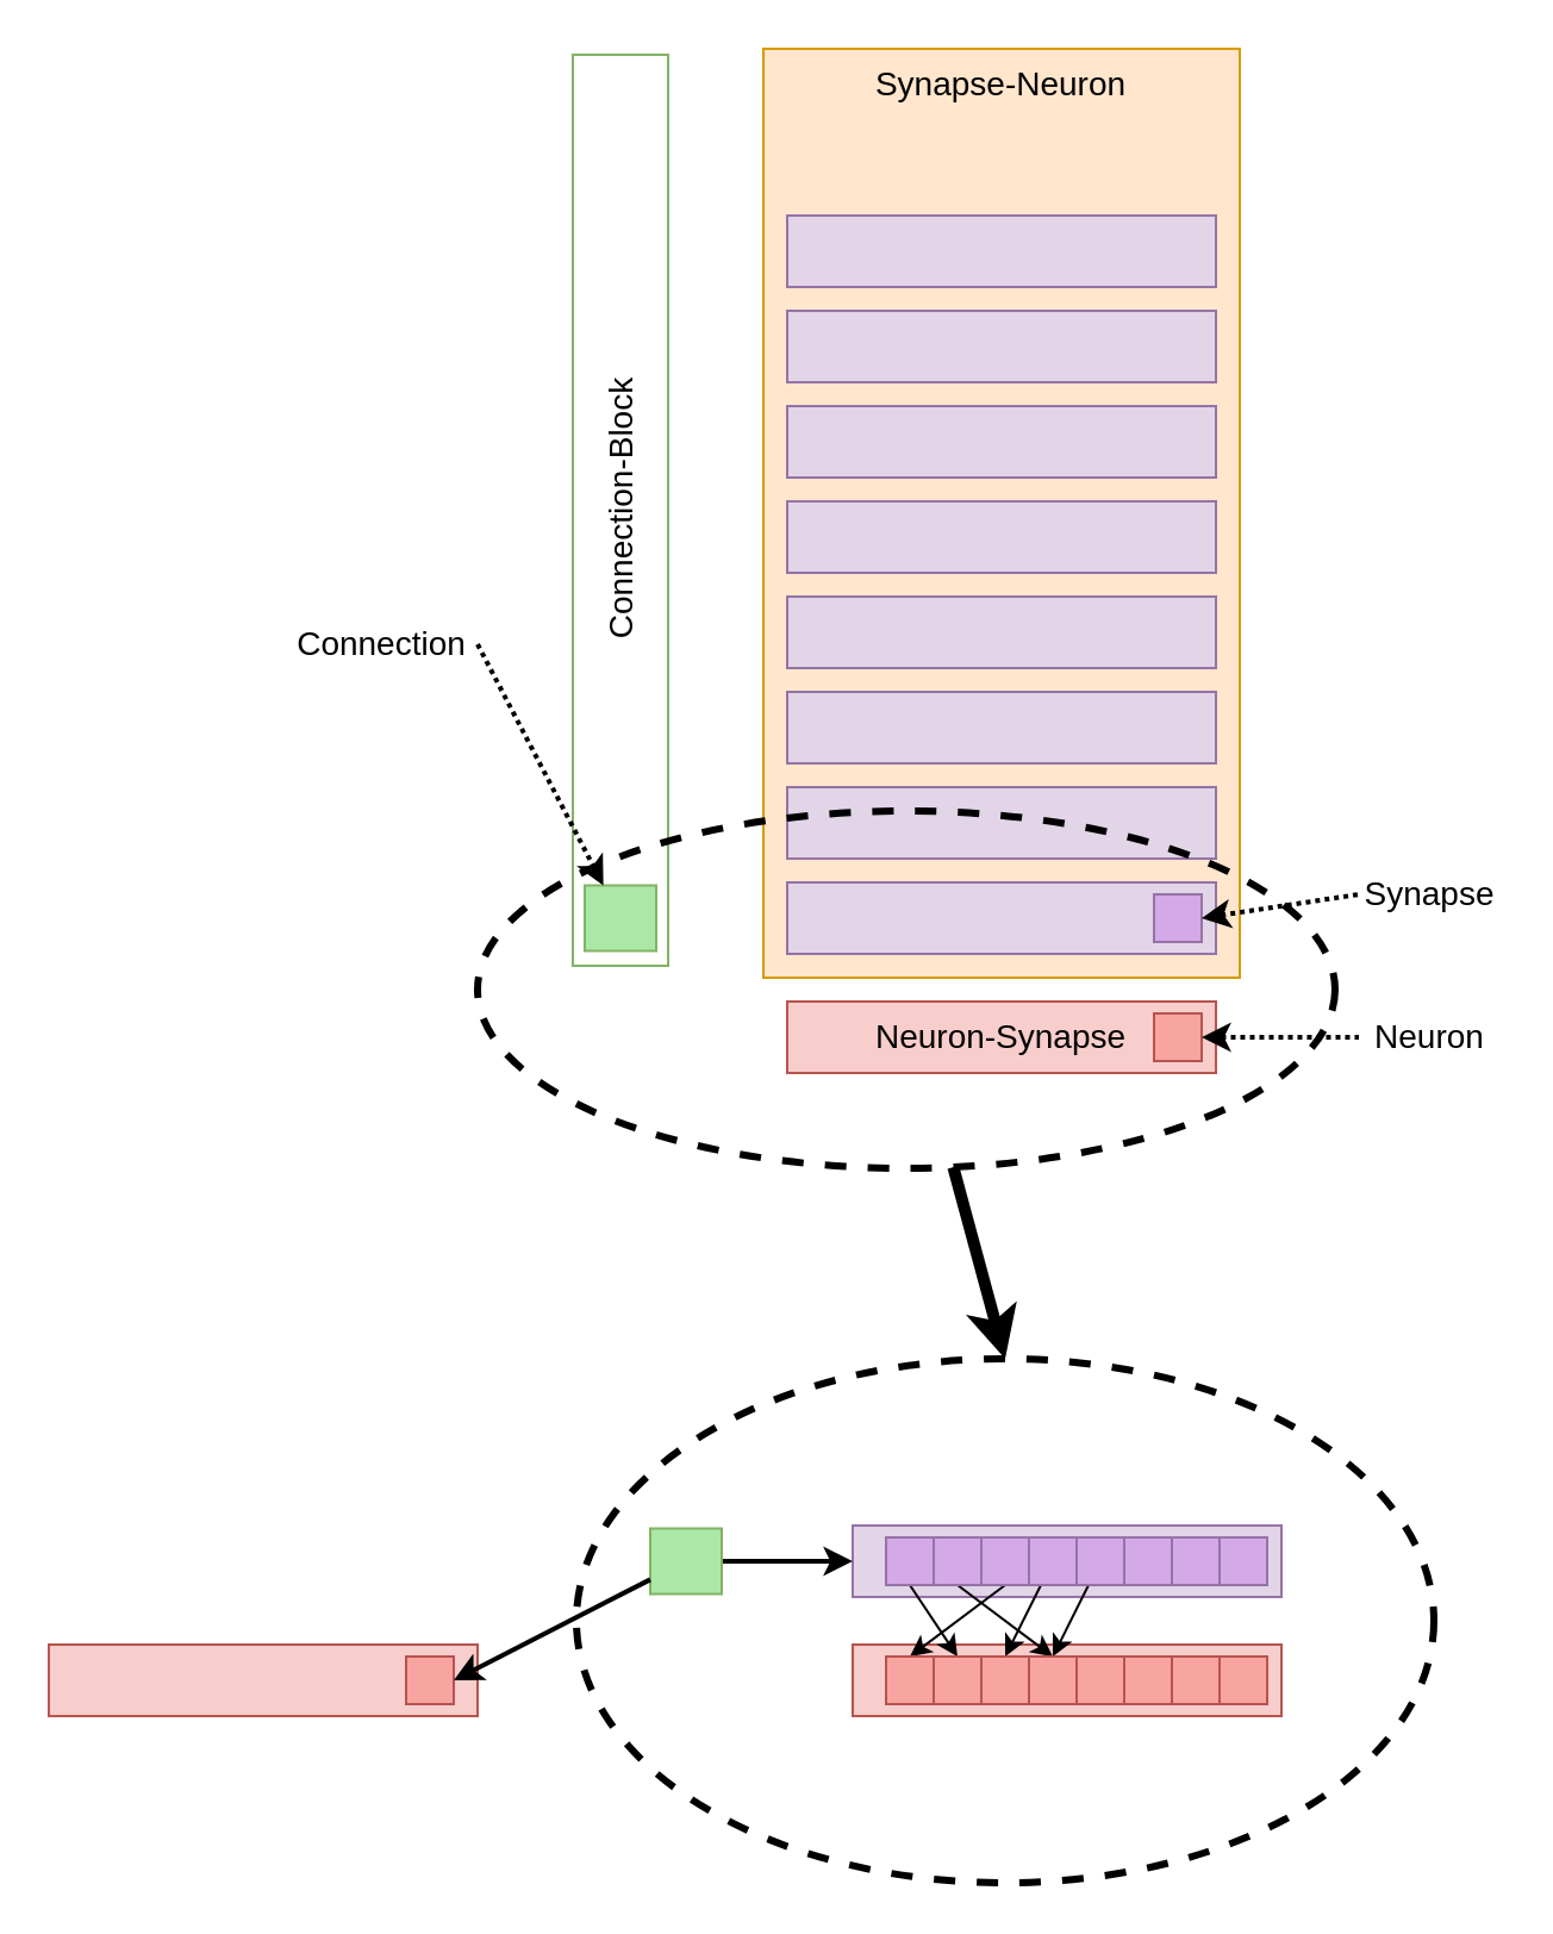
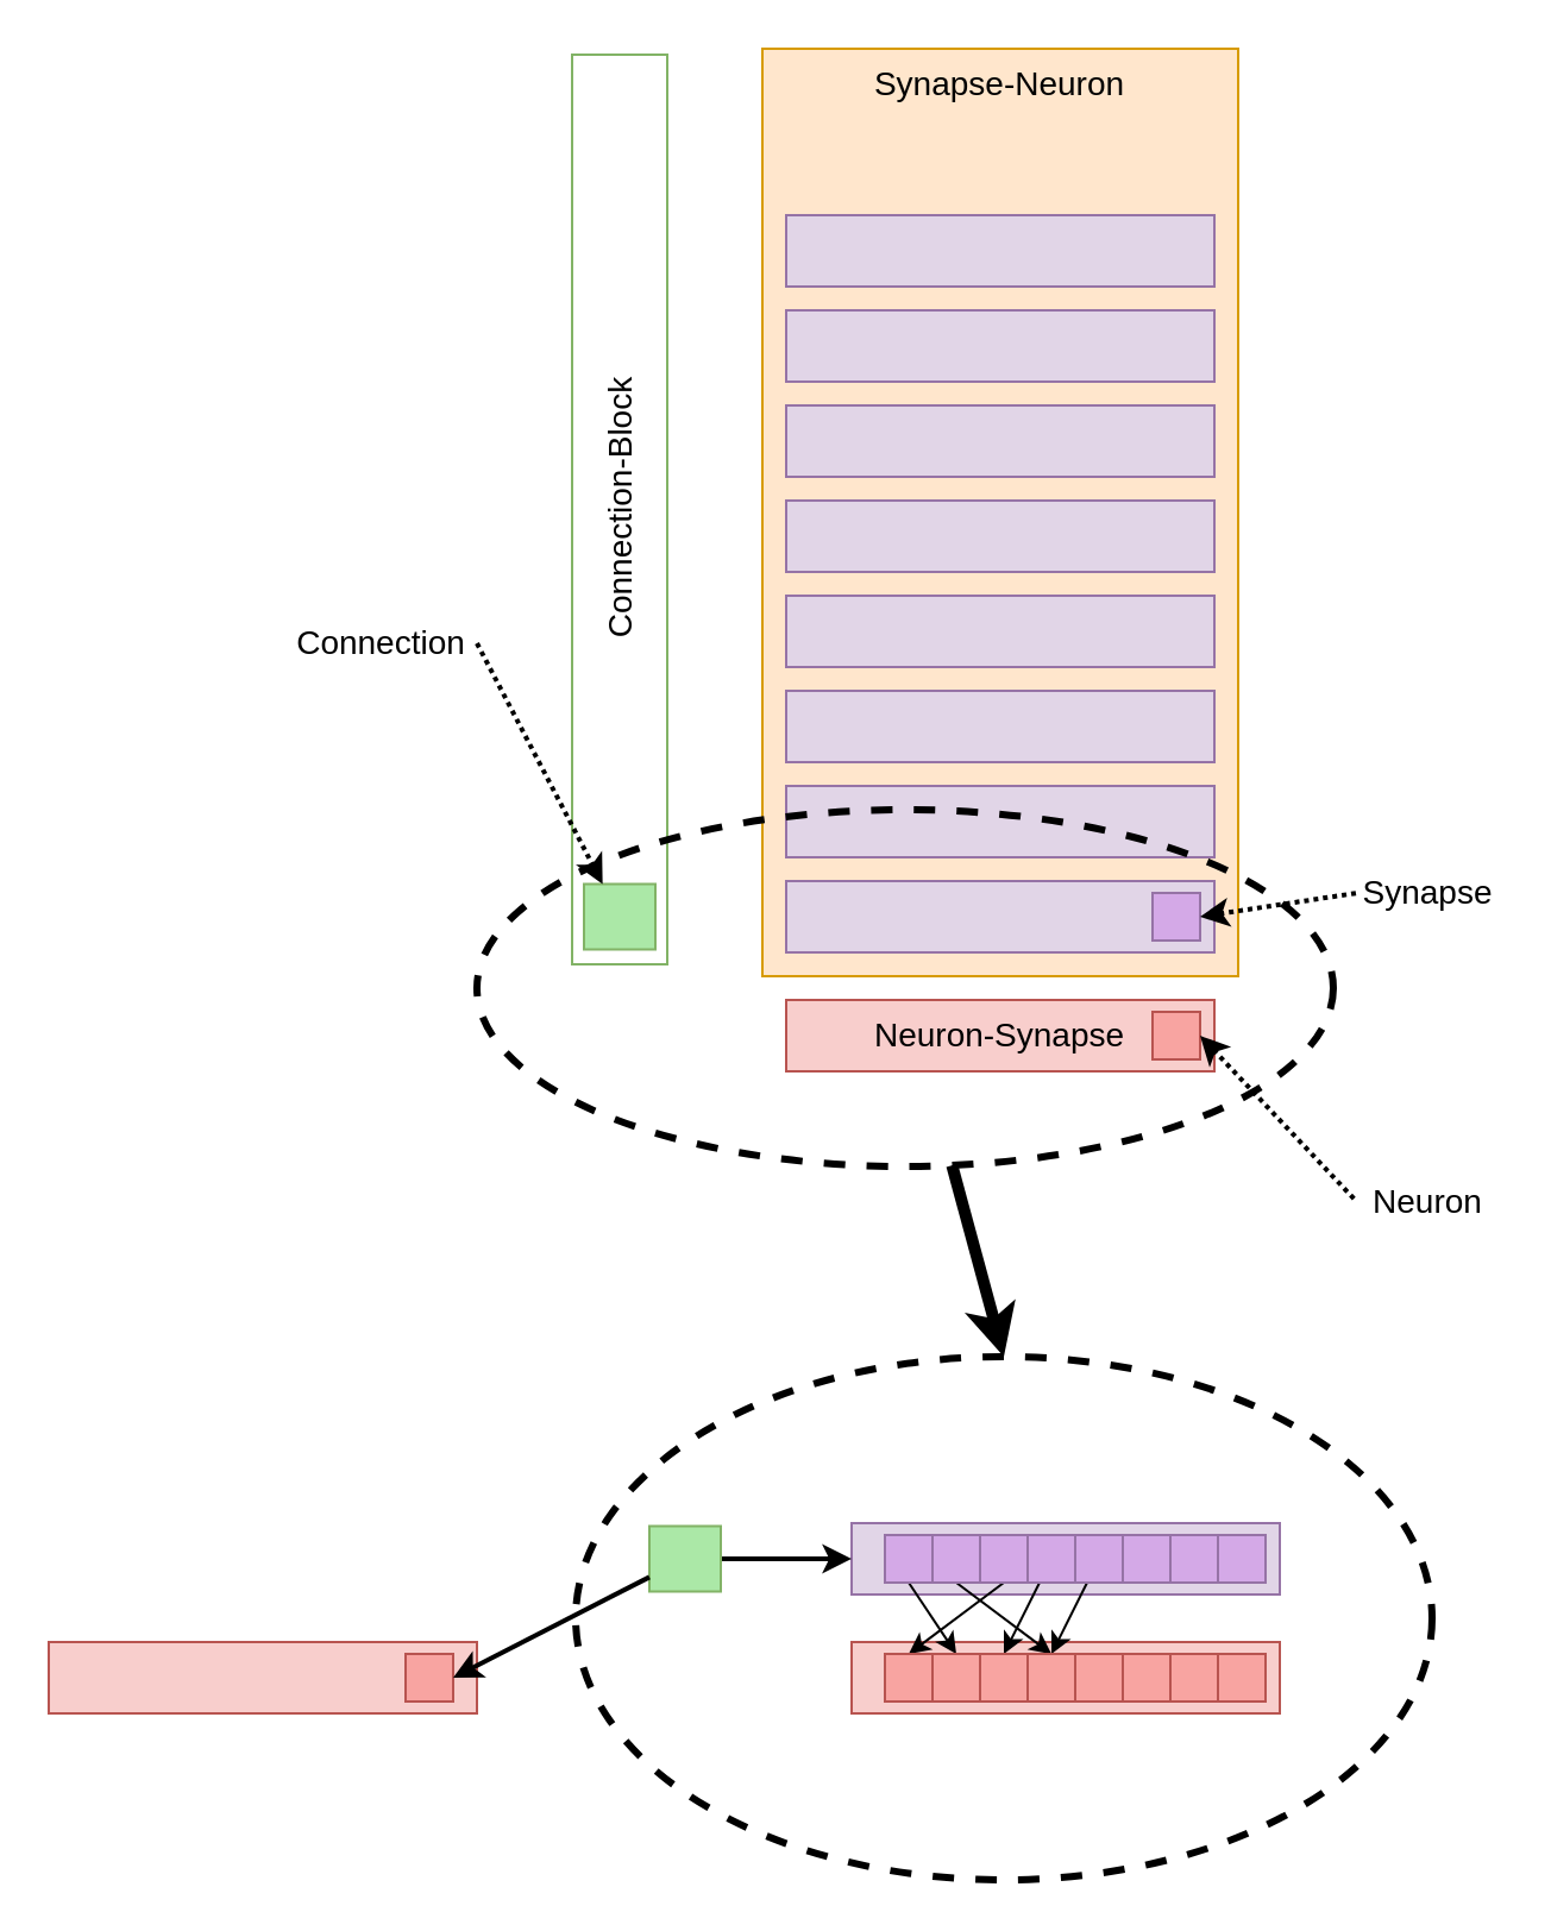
- <mxCell id="19" value="Neuron" style="text;html=1;strokeColor=none;fillColor=none;align=center;verticalAlign=middle;whiteSpace=wrap;rounded=0;dashed=1;fontSize=14;" parent="1" vertex="1"><mxGeometry x="570" y="420" width="60" height="30" as="geometry" /></mxCell>
+ <mxCell id="19" value="Neuron" style="text;html=1;strokeColor=none;fillColor=none;align=center;verticalAlign=middle;whiteSpace=wrap;rounded=0;dashed=1;fontSize=14;" parent="1" vertex="1"><mxGeometry x="570" y="490" width="60" height="30" as="geometry" /></mxCell>
